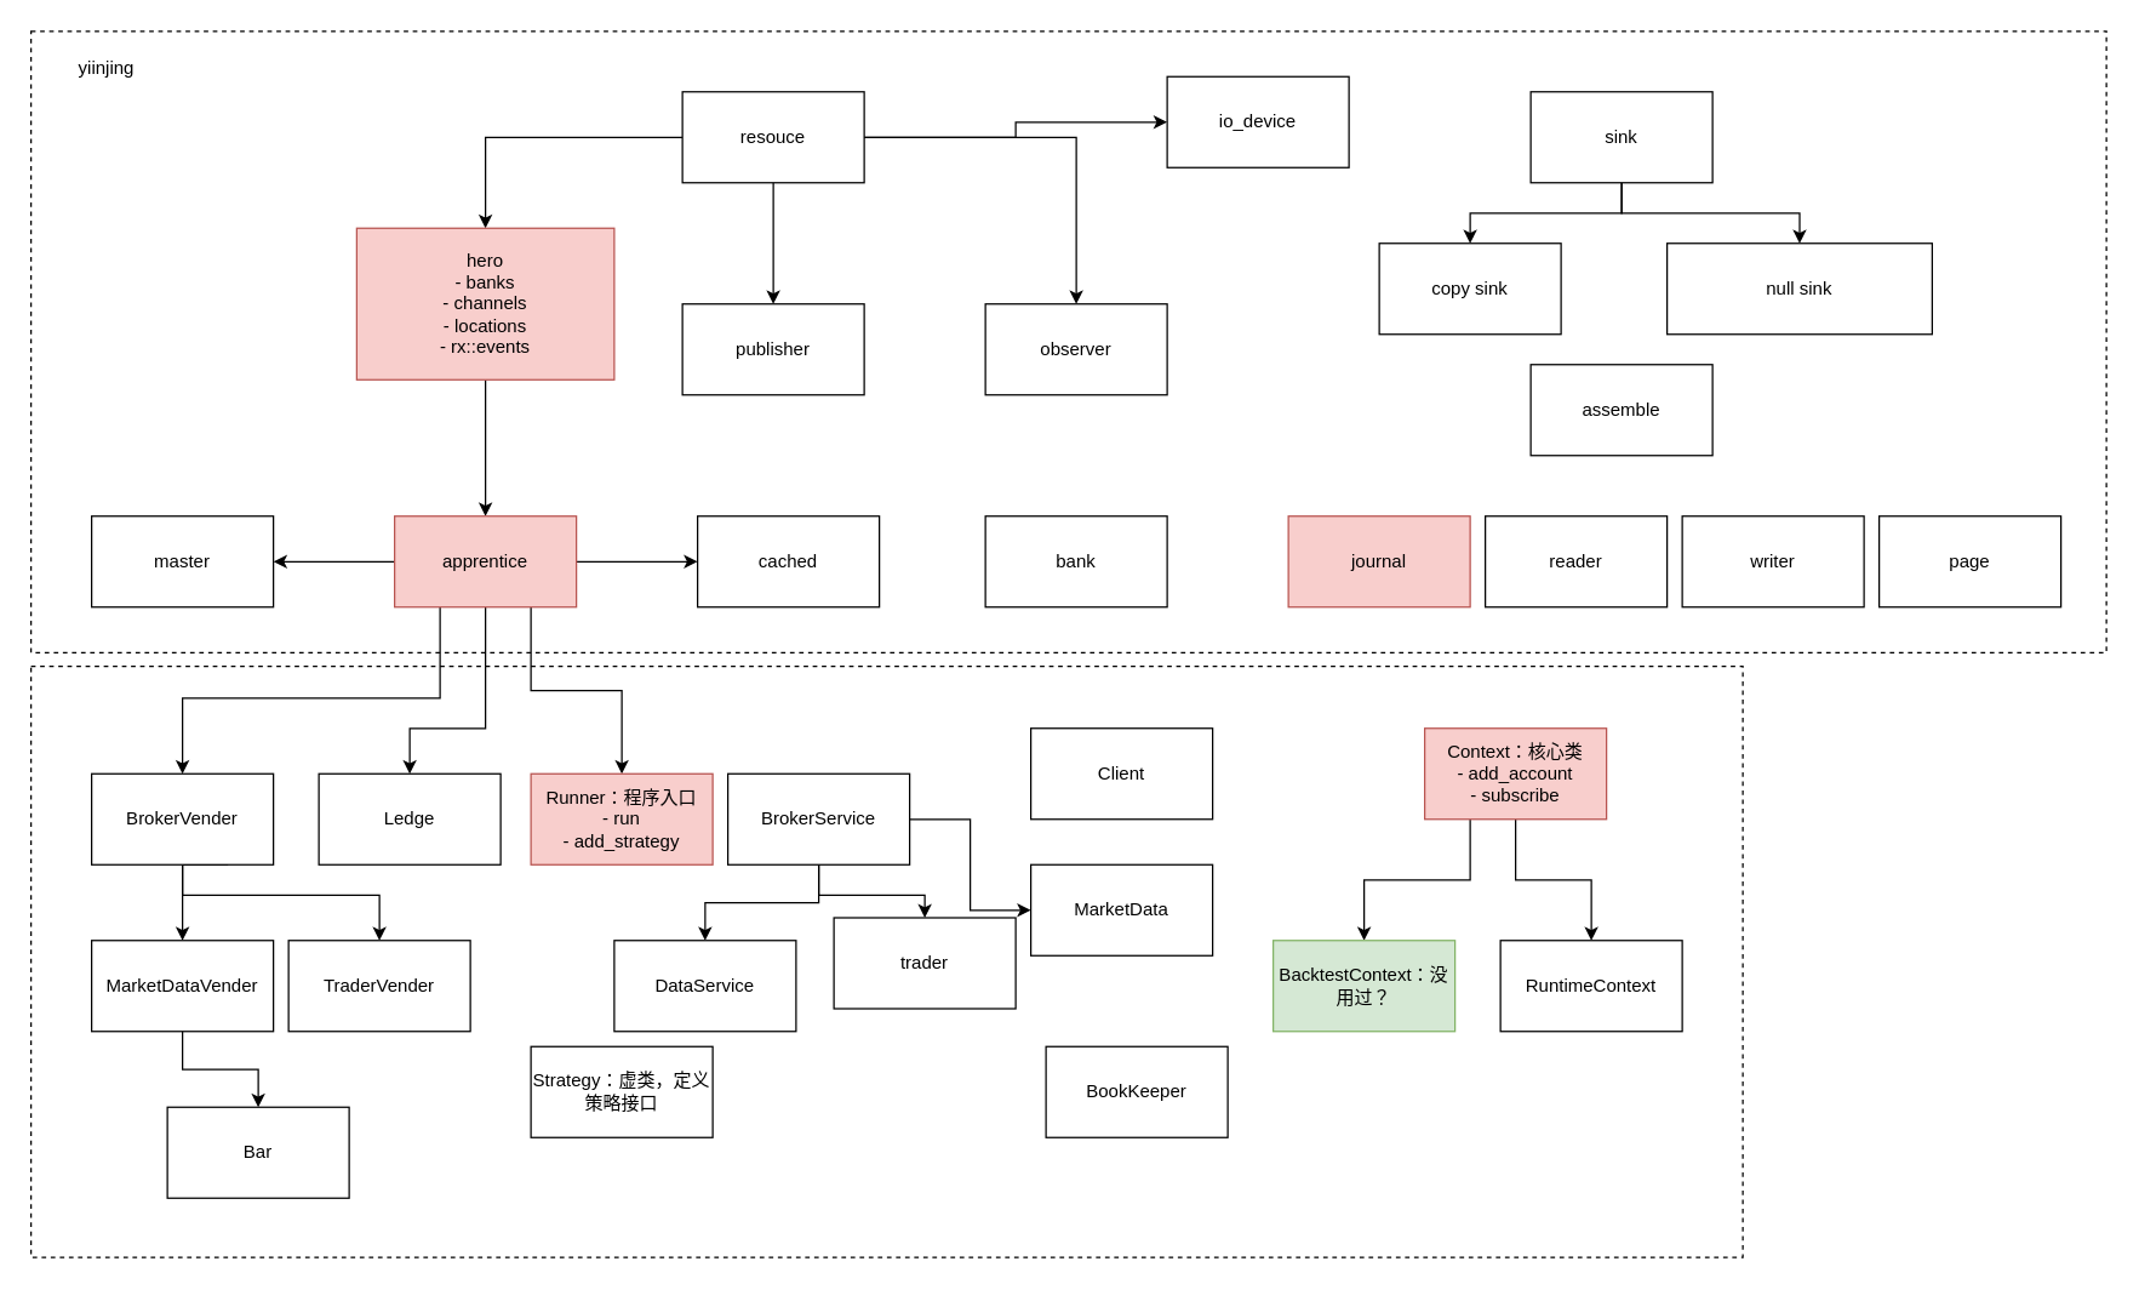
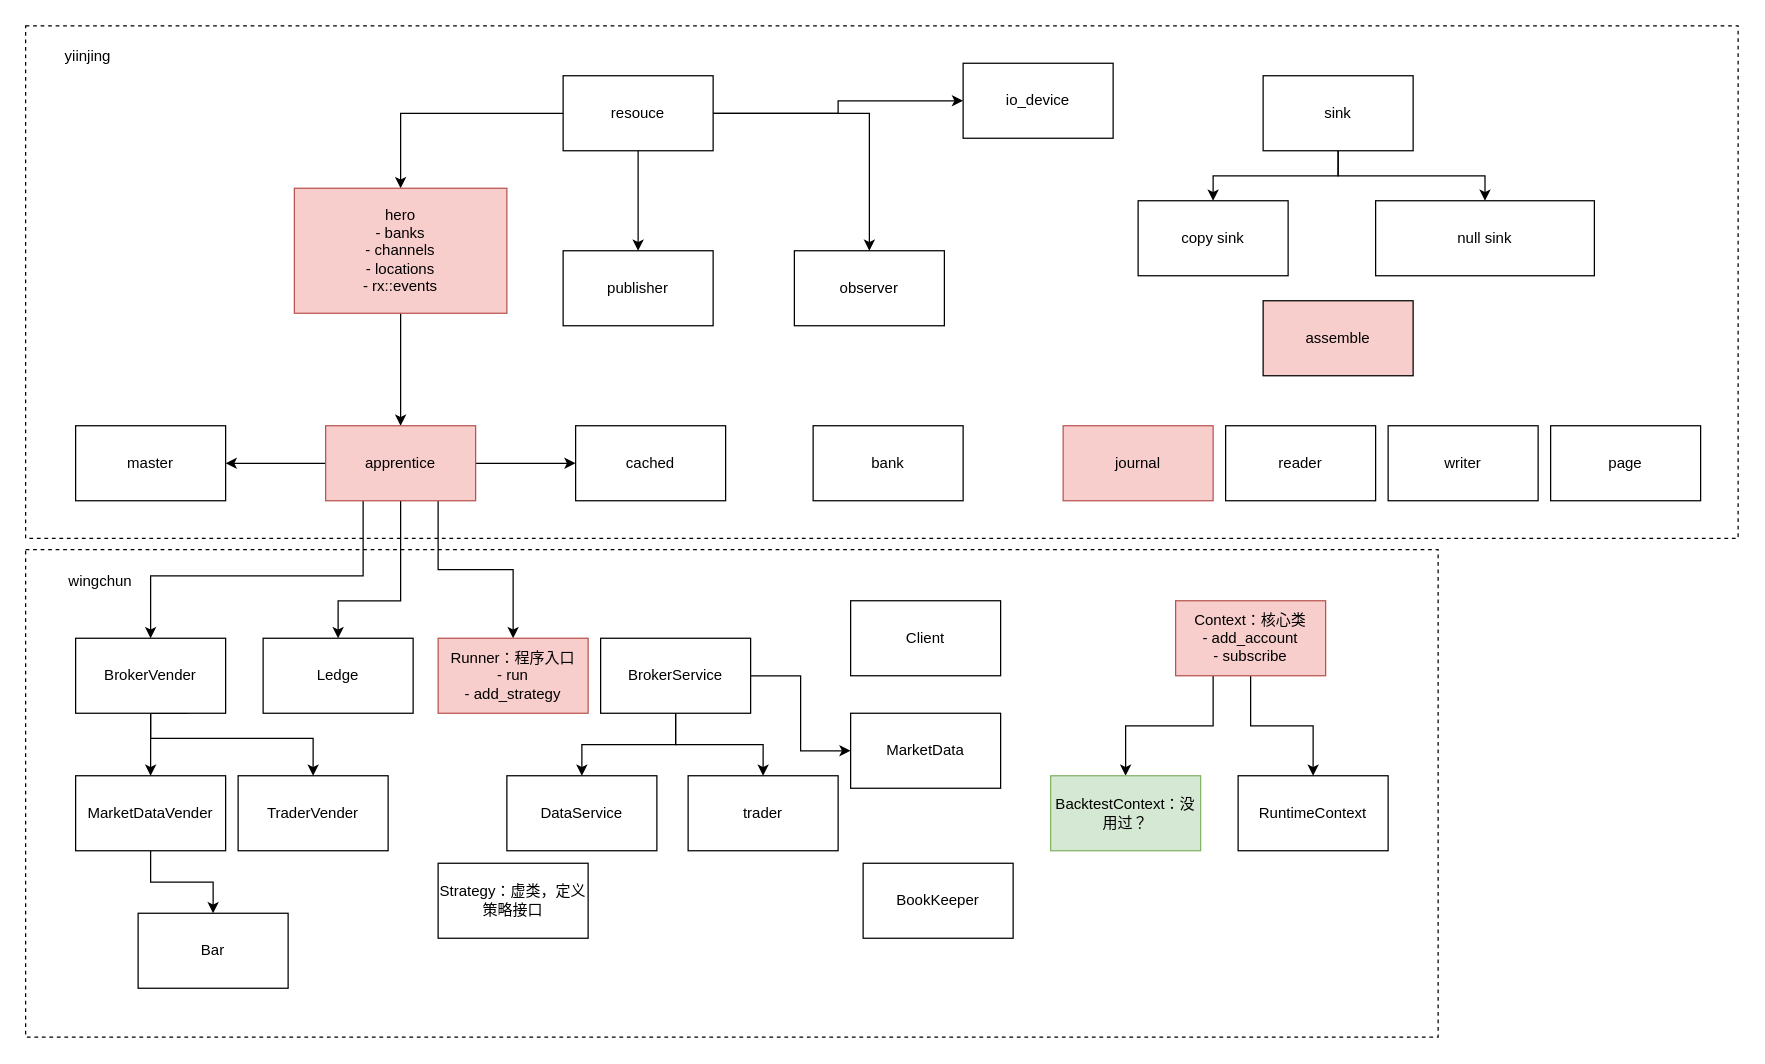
- <mxCell id="12" value="observer" style="rounded=0;whiteSpace=wrap;html=1;" parent="1" vertex="1"><mxGeometry x="650" y="200" width="120" height="60" as="geometry" /></mxCell>
+ <mxCell id="12" value="observer" style="rounded=0;whiteSpace=wrap;html=1;" parent="1" vertex="1"><mxGeometry x="635" y="200" width="120" height="60" as="geometry" /></mxCell>
- <mxCell id="35" value="assemble" style="rounded=0;whiteSpace=wrap;html=1;" parent="1" vertex="1"><mxGeometry x="1010" y="240" width="120" height="60" as="geometry" /></mxCell>
+ <mxCell id="35" value="assemble" style="rounded=0;whiteSpace=wrap;html=1;fillColor=#f8cecc;" parent="1" vertex="1"><mxGeometry x="1010" y="240" width="120" height="60" as="geometry" /></mxCell>
+ <mxCell id="41" value="wingchun" style="text;html=1;align=center;verticalAlign=middle;whiteSpace=wrap;rounded=0;" parent="1" vertex="1"><mxGeometry x="50" y="450" width="60" height="30" as="geometry" /></mxCell>
- <mxCell id="13" value="trader" style="rounded=0;whiteSpace=wrap;html=1;" parent="1" vertex="1"><mxGeometry x="550" y="605" width="120" height="60" as="geometry" /></mxCell>
+ <mxCell id="13" value="trader" style="rounded=0;whiteSpace=wrap;html=1;" parent="1" vertex="1"><mxGeometry x="550" y="620" width="120" height="60" as="geometry" /></mxCell>
